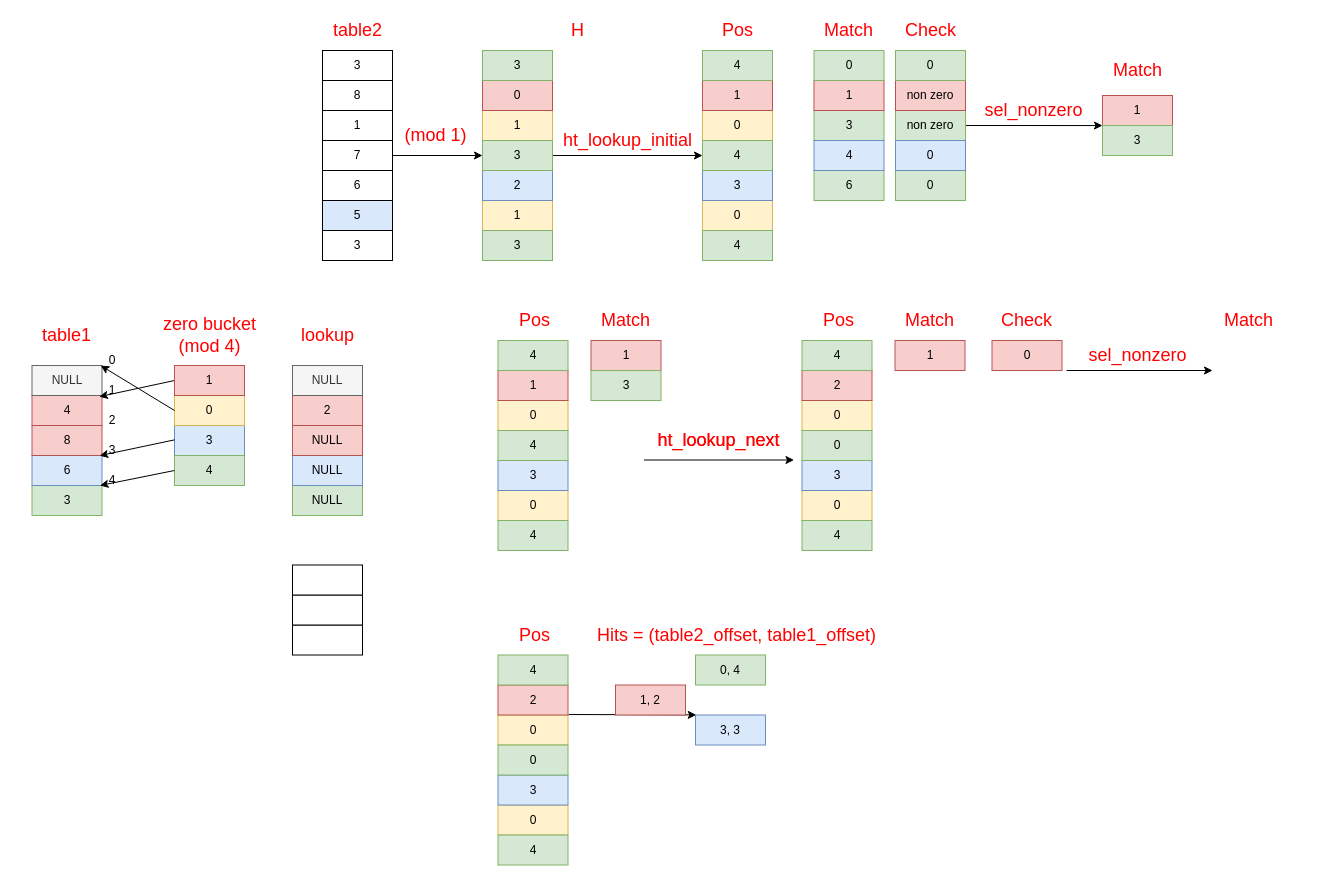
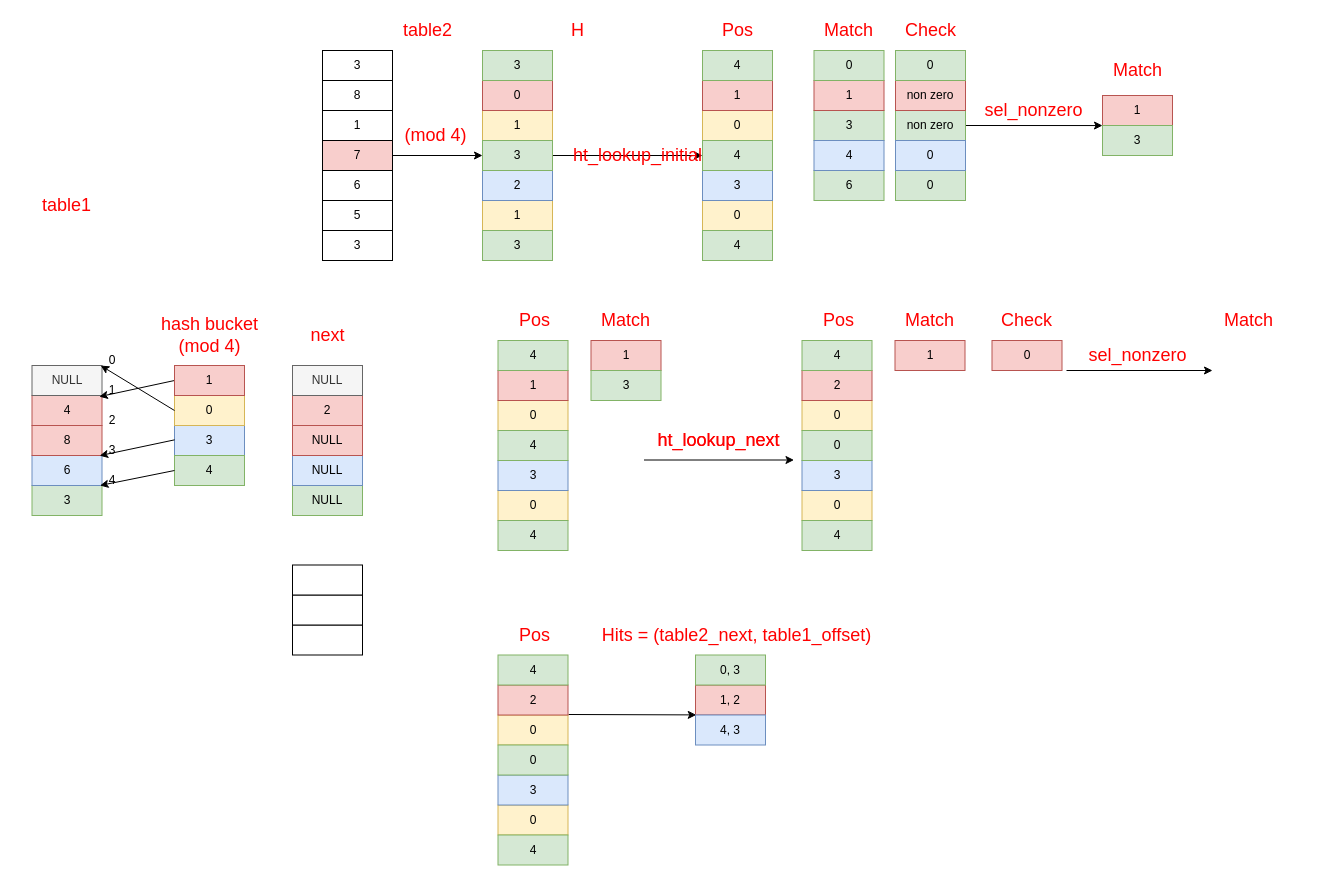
- <mxCell id="41" value="&lt;font color=&quot;#ff0000&quot; style=&quot;font-size: 18px&quot;&gt;table2&lt;/font&gt;" style="text;html=1;strokeColor=none;fillColor=none;align=center;verticalAlign=middle;whiteSpace=wrap;rounded=0;" parent="1" vertex="1"><mxGeometry x="310.5" y="20" width="93" height="20" as="geometry" /></mxCell>
+ <mxCell id="41" value="&lt;font color=&quot;#ff0000&quot; style=&quot;font-size: 18px&quot;&gt;table2&lt;/font&gt;" style="text;html=1;strokeColor=none;fillColor=none;align=center;verticalAlign=middle;whiteSpace=wrap;rounded=0;" parent="1" vertex="1"><mxGeometry x="380.5" y="20" width="93" height="20" as="geometry" /></mxCell>
- <mxCell id="43" value="&lt;font color=&quot;#ff0000&quot; style=&quot;font-size: 18px&quot;&gt;(mod 1)&lt;/font&gt;" style="text;html=1;strokeColor=none;fillColor=none;align=center;verticalAlign=middle;whiteSpace=wrap;rounded=0;" parent="1" vertex="1"><mxGeometry x="389" y="125" width="93" height="20" as="geometry" /></mxCell>
+ <mxCell id="43" value="&lt;font color=&quot;#ff0000&quot; style=&quot;font-size: 18px&quot;&gt;(mod 4)&lt;/font&gt;" style="text;html=1;strokeColor=none;fillColor=none;align=center;verticalAlign=middle;whiteSpace=wrap;rounded=0;" parent="1" vertex="1"><mxGeometry x="389" y="125" width="93" height="20" as="geometry" /></mxCell>
- <mxCell id="44" value="&lt;font color=&quot;#ff0000&quot; style=&quot;font-size: 18px&quot;&gt;ht_lookup_initial&lt;/font&gt;" style="text;html=1;strokeColor=none;fillColor=none;align=center;verticalAlign=middle;whiteSpace=wrap;rounded=0;" parent="1" vertex="1"><mxGeometry x="580.5" y="130" width="93" height="20" as="geometry" /></mxCell>
+ <mxCell id="44" value="&lt;font color=&quot;#ff0000&quot; style=&quot;font-size: 18px&quot;&gt;ht_lookup_initial&lt;/font&gt;" style="text;html=1;strokeColor=none;fillColor=none;align=center;verticalAlign=middle;whiteSpace=wrap;rounded=0;" parent="1" vertex="1"><mxGeometry x="590.5" y="145" width="93" height="20" as="geometry" /></mxCell>
- <mxCell id="31" value="7" style="rounded=0;whiteSpace=wrap;html=1;" parent="1" vertex="1"><mxGeometry x="322" y="140" width="70" height="30" as="geometry" /></mxCell>
+ <mxCell id="31" value="7" style="rounded=0;whiteSpace=wrap;html=1;fillColor=#f8cecc;" parent="1" vertex="1"><mxGeometry x="322" y="140" width="70" height="30" as="geometry" /></mxCell>
- <mxCell id="29" value="5" style="rounded=0;whiteSpace=wrap;html=1;fillColor=#dae8fc;" parent="1" vertex="1"><mxGeometry x="322" y="200" width="70" height="30" as="geometry" /></mxCell>
+ <mxCell id="29" value="5" style="rounded=0;whiteSpace=wrap;html=1;" parent="1" vertex="1"><mxGeometry x="322" y="200" width="70" height="30" as="geometry" /></mxCell>
- <mxCell id="20" value="&lt;font color=&quot;#ff0000&quot; style=&quot;font-size: 18px&quot;&gt;table1&lt;/font&gt;" style="text;html=1;strokeColor=none;fillColor=none;align=center;verticalAlign=middle;whiteSpace=wrap;rounded=0;" parent="1" vertex="1"><mxGeometry x="20" y="325" width="93" height="20" as="geometry" /></mxCell>
+ <mxCell id="20" value="&lt;font color=&quot;#ff0000&quot; style=&quot;font-size: 18px&quot;&gt;table1&lt;/font&gt;" style="text;html=1;strokeColor=none;fillColor=none;align=center;verticalAlign=middle;whiteSpace=wrap;rounded=0;" parent="1" vertex="1"><mxGeometry x="20" y="195" width="93" height="20" as="geometry" /></mxCell>
- <mxCell id="21" value="&lt;font color=&quot;#ff0000&quot; style=&quot;font-size: 18px&quot;&gt;zero bucket&lt;br&gt;(mod 4)&lt;br&gt;&lt;/font&gt;" style="text;html=1;strokeColor=none;fillColor=none;align=center;verticalAlign=middle;whiteSpace=wrap;rounded=0;" parent="1" vertex="1"><mxGeometry x="156.5" y="325" width="105" height="20" as="geometry" /></mxCell>
+ <mxCell id="21" value="&lt;font color=&quot;#ff0000&quot; style=&quot;font-size: 18px&quot;&gt;hash bucket&lt;br&gt;(mod 4)&lt;br&gt;&lt;/font&gt;" style="text;html=1;strokeColor=none;fillColor=none;align=center;verticalAlign=middle;whiteSpace=wrap;rounded=0;" parent="1" vertex="1"><mxGeometry x="156.5" y="325" width="105" height="20" as="geometry" /></mxCell>
- <mxCell id="117" value="&lt;font color=&quot;#ff0000&quot; style=&quot;font-size: 18px&quot;&gt;lookup&lt;/font&gt;" style="text;html=1;strokeColor=none;fillColor=none;align=center;verticalAlign=middle;whiteSpace=wrap;rounded=0;" vertex="1" parent="1"><mxGeometry x="280.5" y="325" width="93" height="20" as="geometry" /></mxCell>
+ <mxCell id="117" value="&lt;font color=&quot;#ff0000&quot; style=&quot;font-size: 18px&quot;&gt;next&lt;/font&gt;" style="text;html=1;strokeColor=none;fillColor=none;align=center;verticalAlign=middle;whiteSpace=wrap;rounded=0;" vertex="1" parent="1"><mxGeometry x="280.5" y="325" width="93" height="20" as="geometry" /></mxCell>
- <mxCell id="111" value="&lt;font color=&quot;#ff0000&quot;&gt;&lt;span style=&quot;font-size: 18px&quot;&gt;Hits = (table2_offset, table1_offset)&lt;/span&gt;&lt;/font&gt;" style="text;html=1;strokeColor=none;fillColor=none;align=center;verticalAlign=middle;whiteSpace=wrap;rounded=0;" parent="1" vertex="1"><mxGeometry x="590" y="625" width="293" height="20" as="geometry" /></mxCell>
+ <mxCell id="111" value="&lt;font color=&quot;#ff0000&quot;&gt;&lt;span style=&quot;font-size: 18px&quot;&gt;Hits = (table2_next, table1_offset)&lt;/span&gt;&lt;/font&gt;" style="text;html=1;strokeColor=none;fillColor=none;align=center;verticalAlign=middle;whiteSpace=wrap;rounded=0;" parent="1" vertex="1"><mxGeometry x="590" y="625" width="293" height="20" as="geometry" /></mxCell>
- <mxCell id="109" value="0, 4" style="rounded=0;whiteSpace=wrap;html=1;fillColor=#d5e8d4;strokeColor=#82b366;" parent="1" vertex="1"><mxGeometry x="695" y="654.5" width="70" height="30" as="geometry" /></mxCell>
+ <mxCell id="109" value="0, 3" style="rounded=0;whiteSpace=wrap;html=1;fillColor=#d5e8d4;strokeColor=#82b366;" parent="1" vertex="1"><mxGeometry x="695" y="654.5" width="70" height="30" as="geometry" /></mxCell>
- <mxCell id="108" value="1, 2" style="rounded=0;whiteSpace=wrap;html=1;fillColor=#f8cecc;strokeColor=#b85450;" parent="1" vertex="1"><mxGeometry x="615" y="684.5" width="70" height="30" as="geometry" /></mxCell>
+ <mxCell id="108" value="1, 2" style="rounded=0;whiteSpace=wrap;html=1;fillColor=#f8cecc;strokeColor=#b85450;" parent="1" vertex="1"><mxGeometry x="695" y="684.5" width="70" height="30" as="geometry" /></mxCell>
- <mxCell id="110" value="3, 3" style="rounded=0;whiteSpace=wrap;html=1;fillColor=#dae8fc;strokeColor=#6c8ebf;" parent="1" vertex="1"><mxGeometry x="695" y="714.5" width="70" height="30" as="geometry" /></mxCell>
+ <mxCell id="110" value="4, 3" style="rounded=0;whiteSpace=wrap;html=1;fillColor=#dae8fc;strokeColor=#6c8ebf;" parent="1" vertex="1"><mxGeometry x="695" y="714.5" width="70" height="30" as="geometry" /></mxCell>
